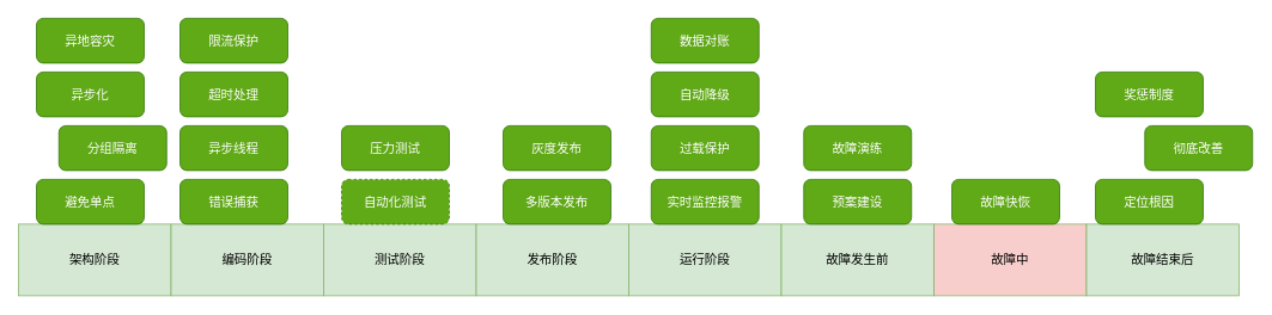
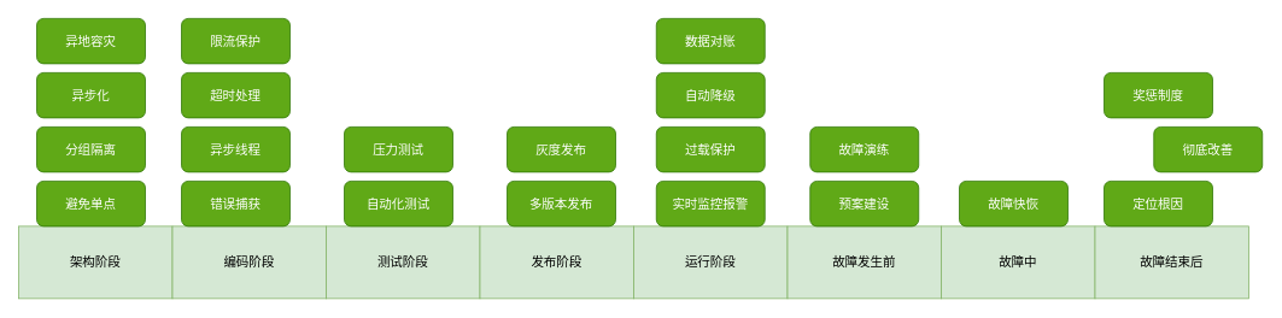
- <mxCell id="9" value="分组隔离" style="rounded=1;whiteSpace=wrap;html=1;fontSize=14;fillColor=#60a917;strokeColor=#2D7600;fontColor=#FFFFFF;" vertex="1" parent="1"><mxGeometry x="65" y="140" width="120" height="50" as="geometry" /></mxCell>
+ <mxCell id="9" value="分组隔离" style="rounded=1;whiteSpace=wrap;html=1;fontSize=14;fillColor=#60a917;strokeColor=#2D7600;fontColor=#FFFFFF;" vertex="1" parent="1"><mxGeometry x="40" y="140" width="120" height="50" as="geometry" /></mxCell>
- <mxCell id="16" value="自动化测试" style="rounded=1;whiteSpace=wrap;html=1;fontSize=14;fillColor=#60a917;strokeColor=#2D7600;fontColor=#FFFFFF;dashed=1;" vertex="1" parent="1"><mxGeometry x="380" y="200" width="120" height="50" as="geometry" /></mxCell>
+ <mxCell id="16" value="自动化测试" style="rounded=1;whiteSpace=wrap;html=1;fontSize=14;fillColor=#60a917;strokeColor=#2D7600;fontColor=#FFFFFF;" vertex="1" parent="1"><mxGeometry x="380" y="200" width="120" height="50" as="geometry" /></mxCell>
- <mxCell id="25" value="故障中" style="rounded=0;whiteSpace=wrap;html=1;fontSize=14;fillColor=#f8cecc;strokeColor=#82b366;" vertex="1" parent="1"><mxGeometry x="1040" y="250" width="170" height="80" as="geometry" /></mxCell>
+ <mxCell id="25" value="故障中" style="rounded=0;whiteSpace=wrap;html=1;fontSize=14;fillColor=#d5e8d4;strokeColor=#82b366;" vertex="1" parent="1"><mxGeometry x="1040" y="250" width="170" height="80" as="geometry" /></mxCell>
